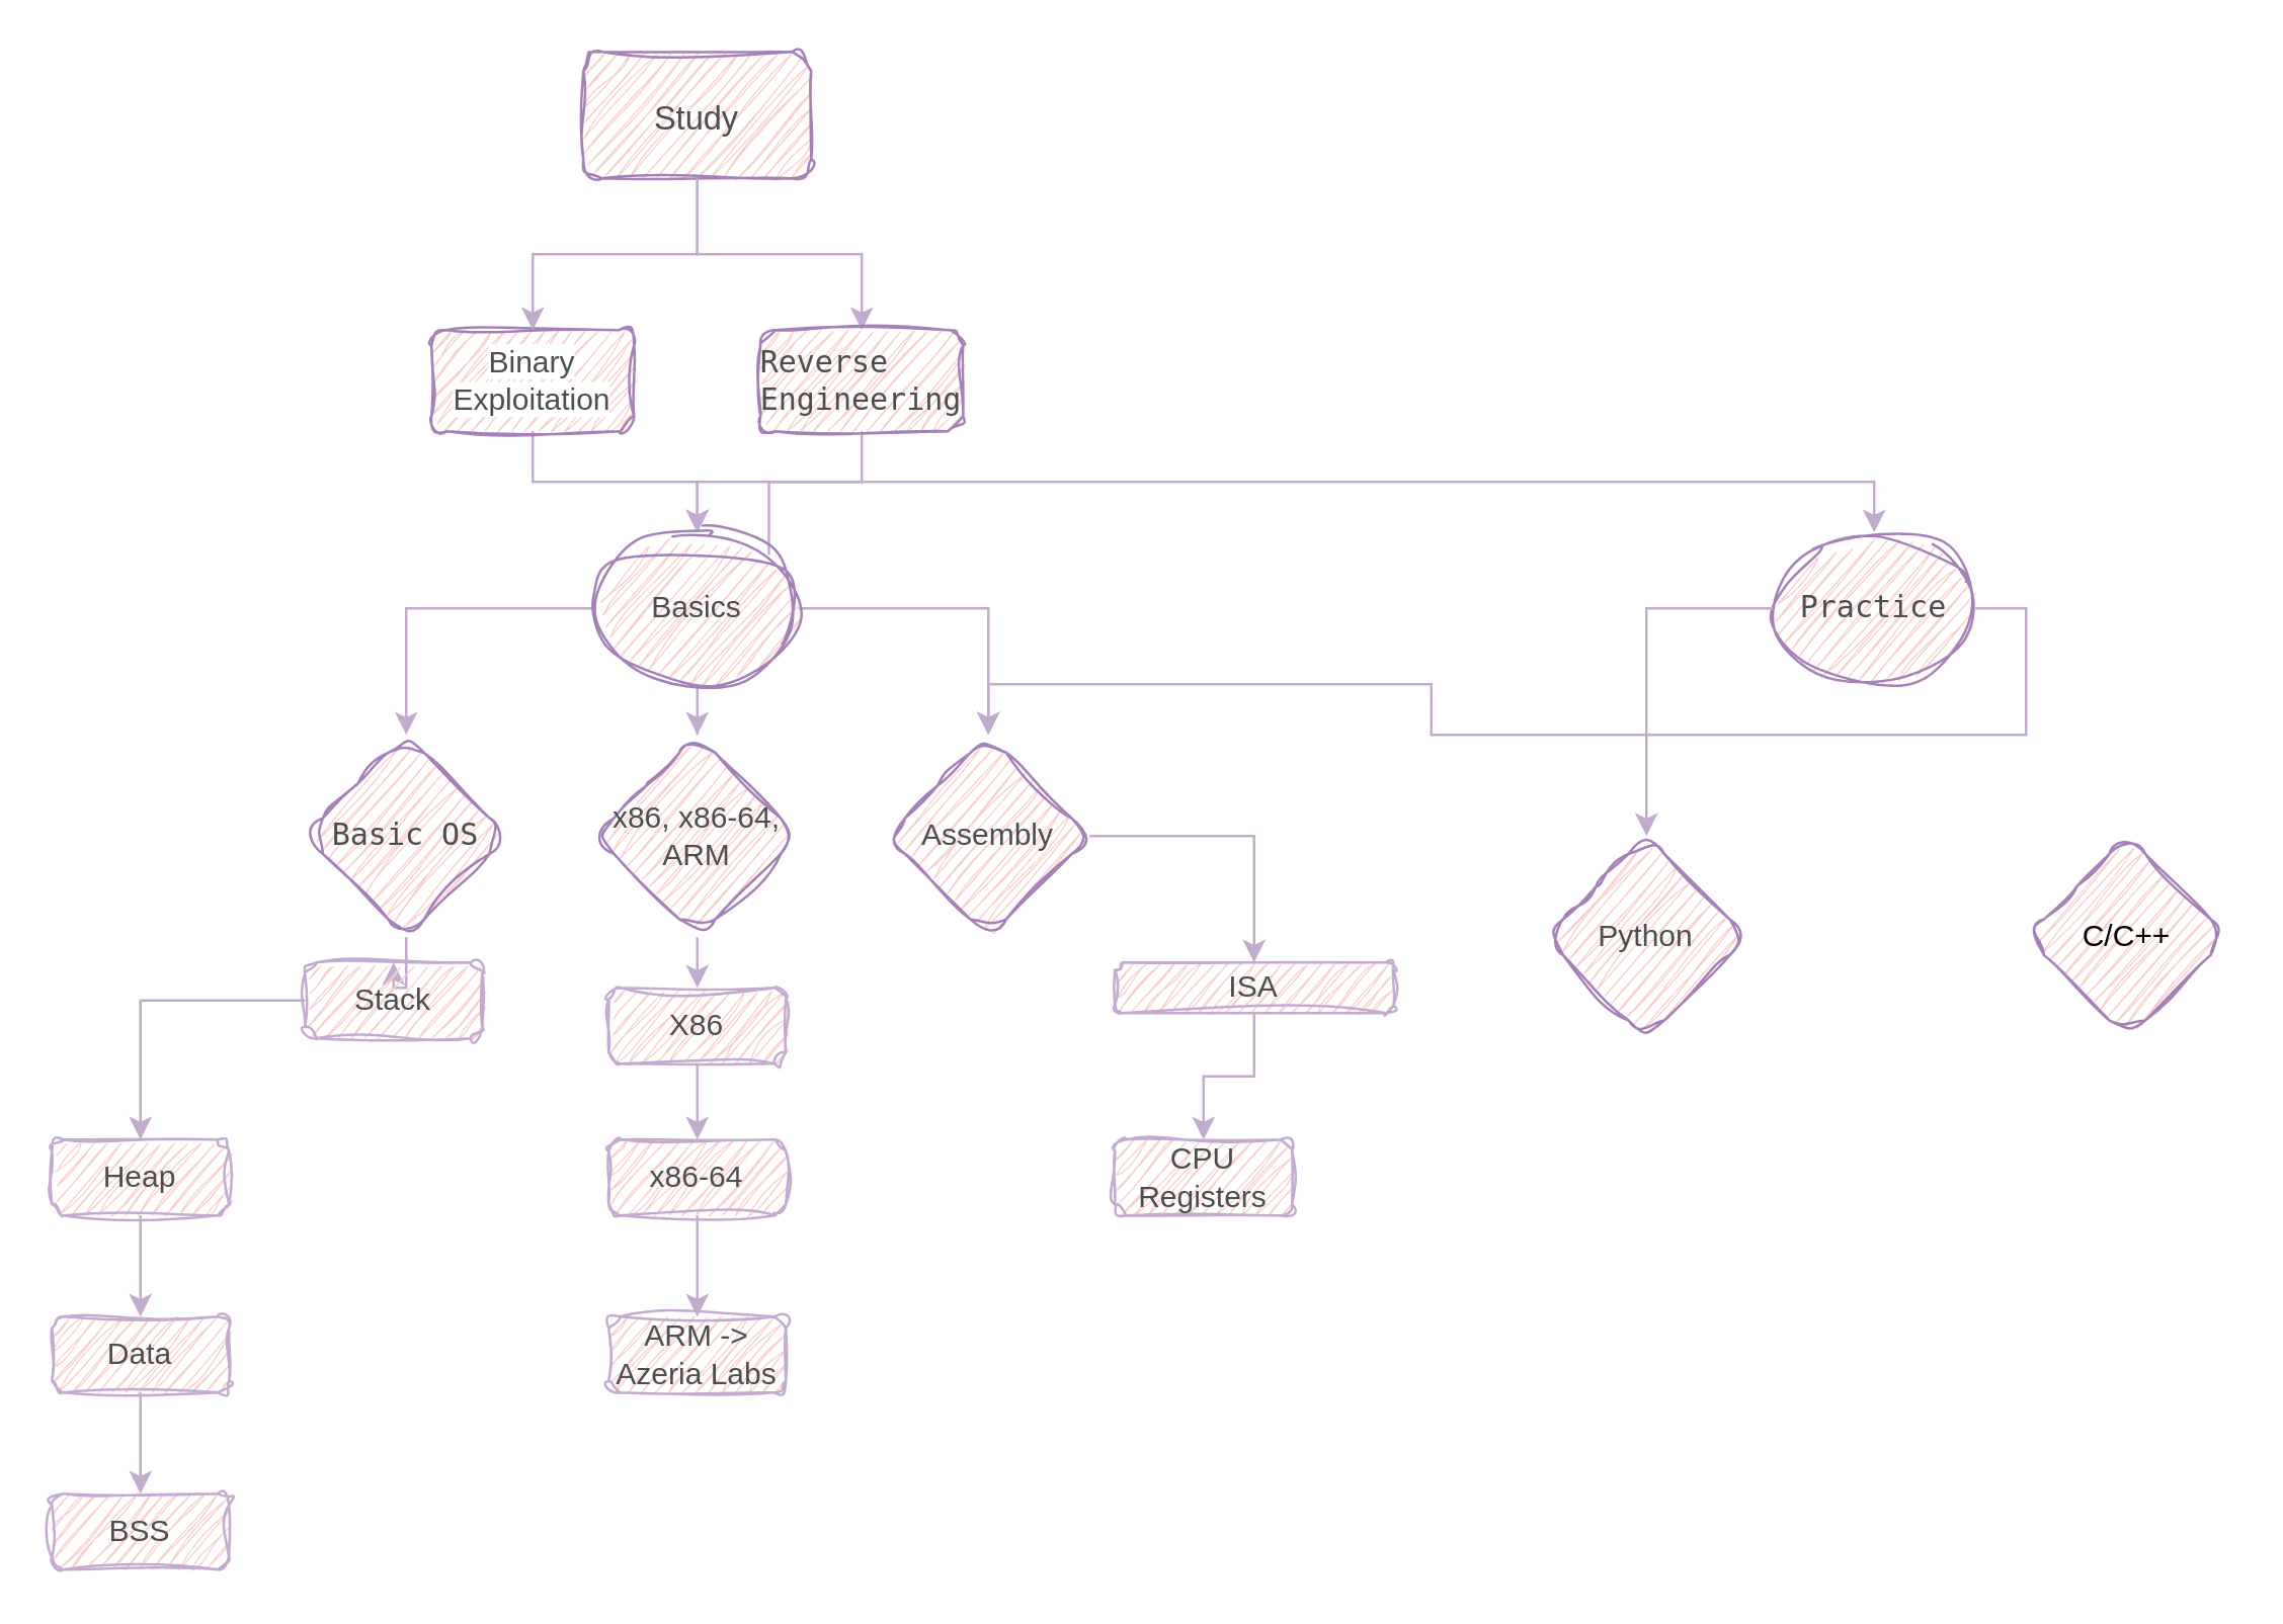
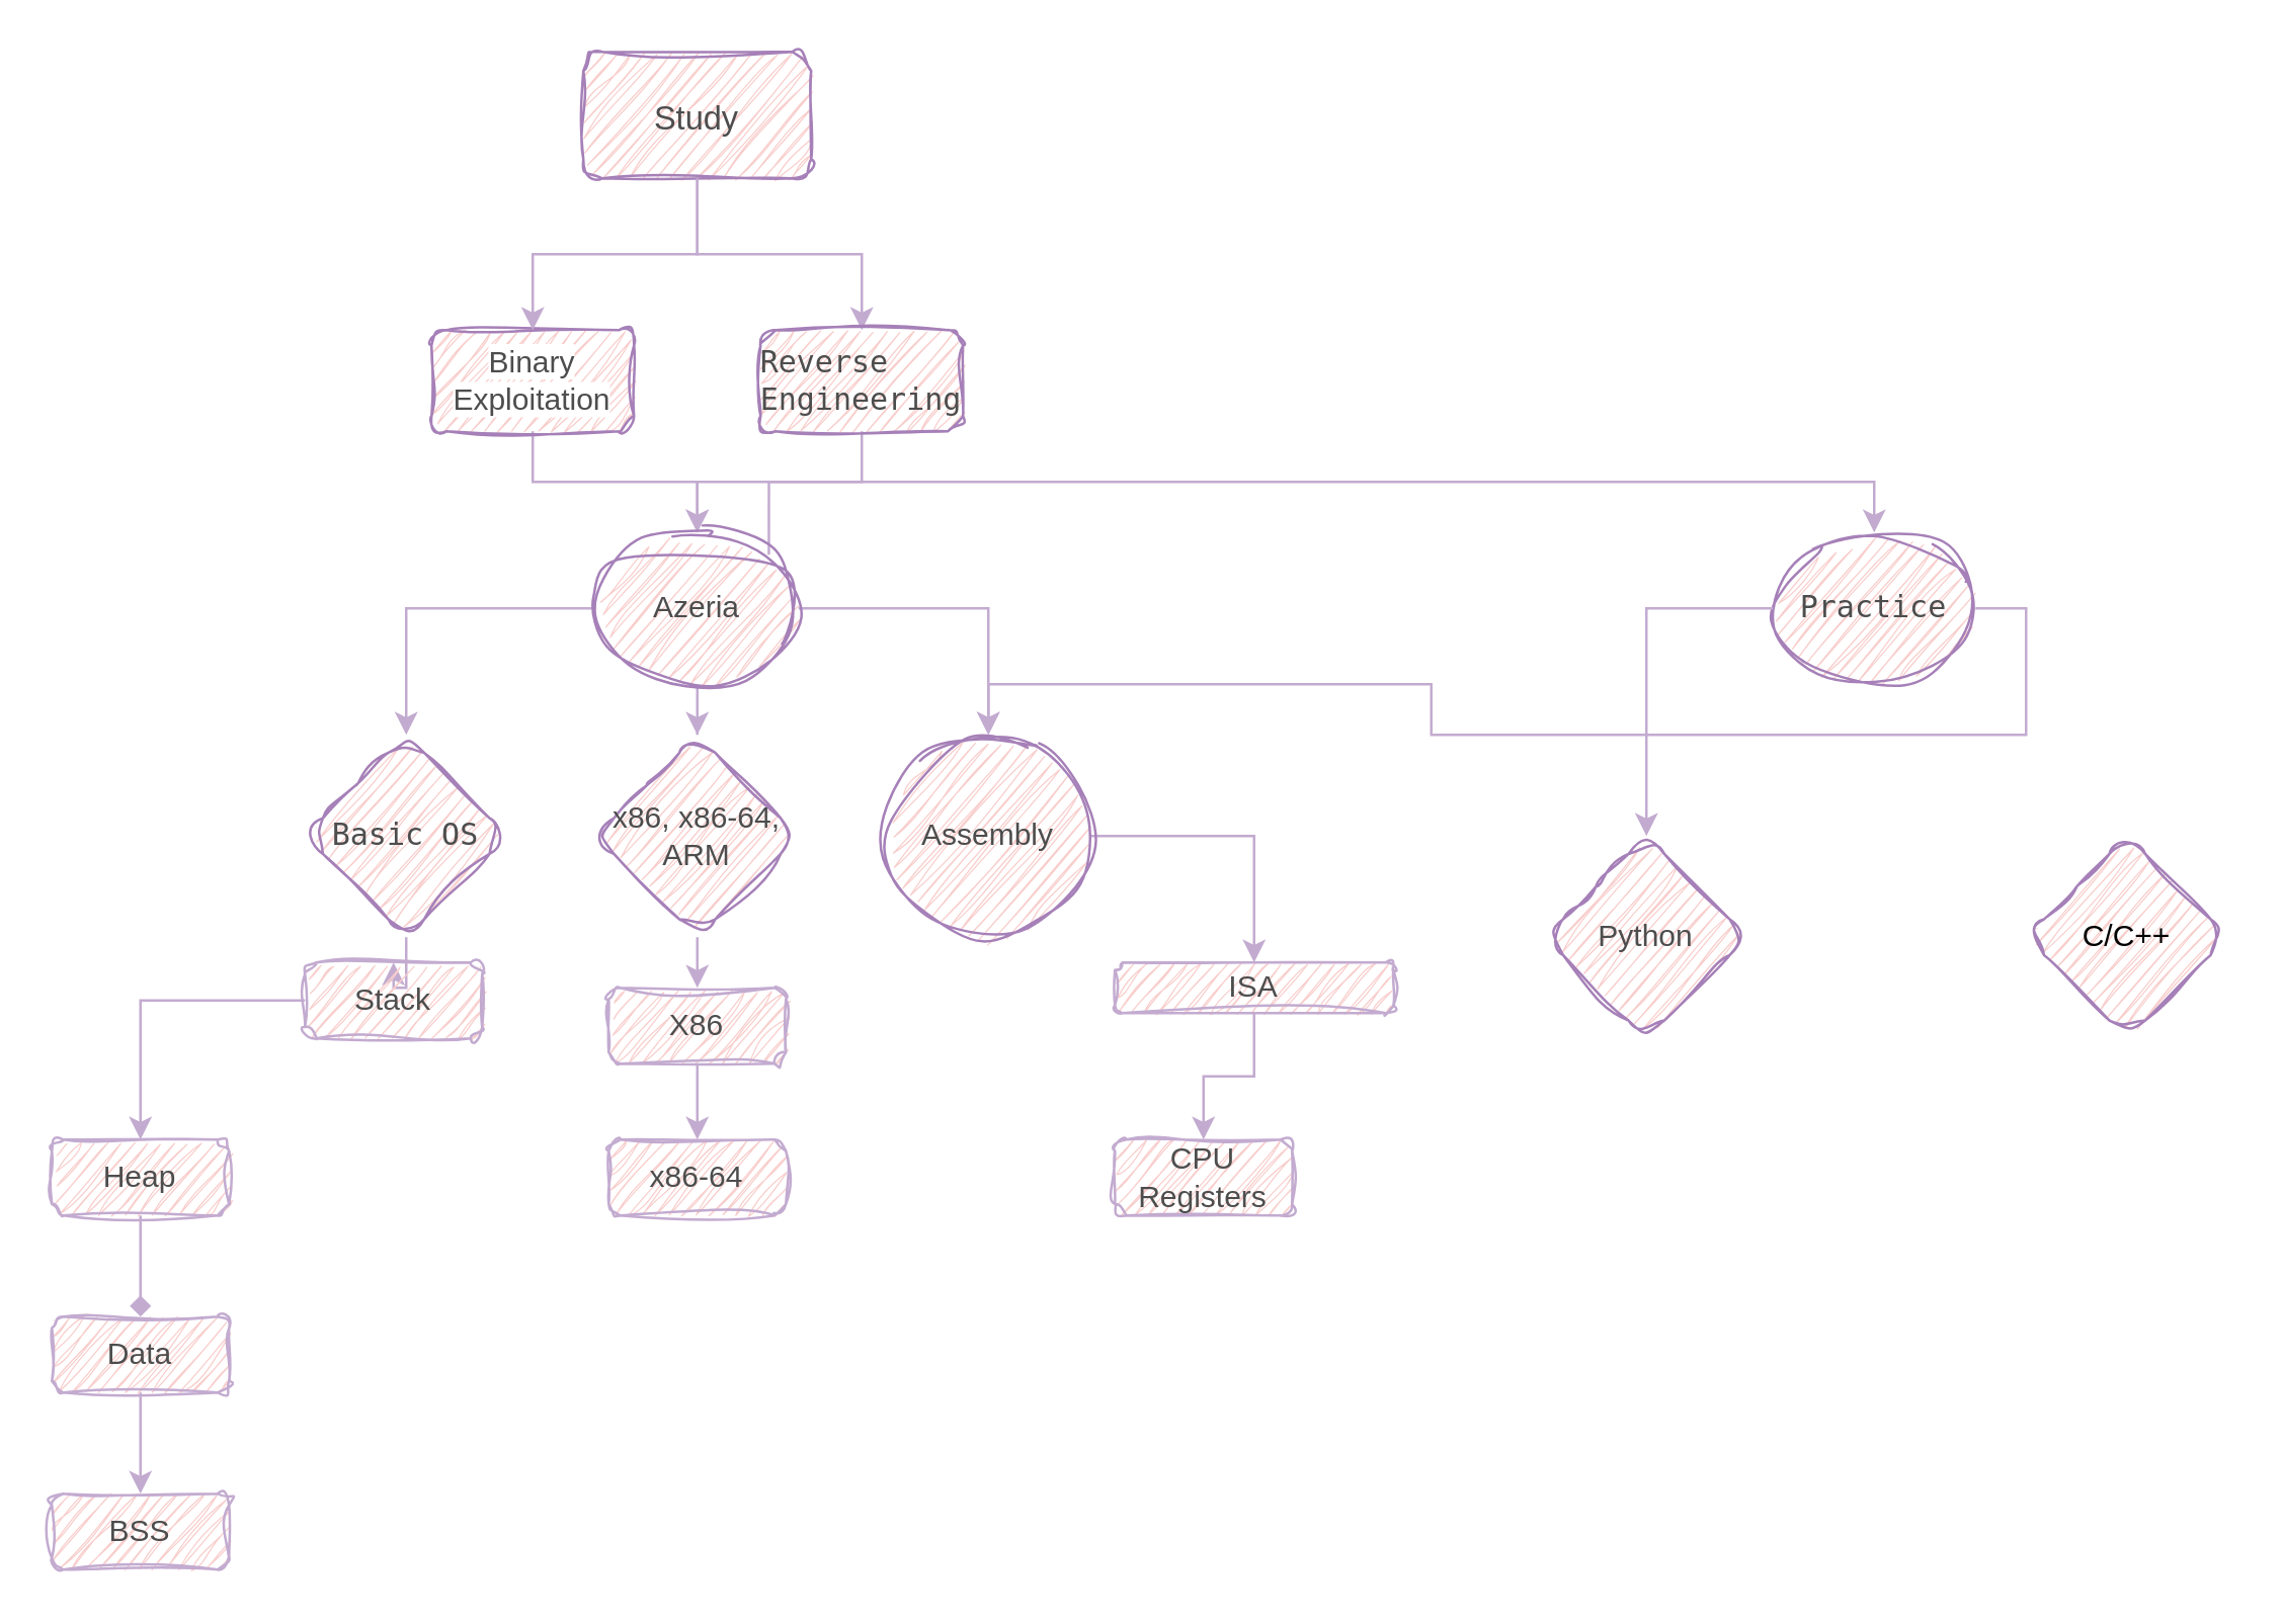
- <mxCell id="13" value="&lt;span style=&quot;color: rgb(77, 77, 77);&quot;&gt;Basics&lt;/span&gt;" style="ellipse;whiteSpace=wrap;html=1;fillColor=#f8cecc;strokeColor=#A680B8;gradientColor=none;rounded=1;glass=0;sketch=1;curveFitting=1;jiggle=2;shadow=0;" vertex="1" parent="1"><mxGeometry x="235" y="210" width="80" height="60" as="geometry" /></mxCell>
+ <mxCell id="13" value="&lt;span style=&quot;color: rgb(77, 77, 77);&quot;&gt;Azeria&lt;/span&gt;" style="ellipse;whiteSpace=wrap;html=1;fillColor=#f8cecc;strokeColor=#A680B8;gradientColor=none;rounded=1;glass=0;sketch=1;curveFitting=1;jiggle=2;shadow=0;" vertex="1" parent="1"><mxGeometry x="235" y="210" width="80" height="60" as="geometry" /></mxCell>
- <mxCell id="18" value="&lt;span style=&quot;color: rgb(77, 77, 77);&quot;&gt;Assembly&lt;/span&gt;" style="rhombus;whiteSpace=wrap;html=1;fillColor=#f8cecc;strokeColor=#A680B8;gradientColor=none;rounded=1;glass=0;sketch=1;curveFitting=1;jiggle=2;shadow=0;" vertex="1" parent="1"><mxGeometry x="350" y="290" width="80" height="80" as="geometry" /></mxCell>
+ <mxCell id="18" value="&lt;span style=&quot;color: rgb(77, 77, 77);&quot;&gt;Assembly&lt;/span&gt;" style="ellipse;whiteSpace=wrap;html=1;fillColor=#f8cecc;strokeColor=#A680B8;gradientColor=none;glass=0;sketch=1;curveFitting=1;jiggle=2;shadow=0;" vertex="1" parent="1"><mxGeometry x="350" y="290" width="80" height="80" as="geometry" /></mxCell>
- <mxCell id="32" style="edgeStyle=orthogonalEdgeStyle;rounded=0;orthogonalLoop=1;jettySize=auto;html=1;exitX=0.5;exitY=1;exitDx=0;exitDy=0;entryX=0.5;entryY=0;entryDx=0;entryDy=0;fontFamily=Helvetica;fontSize=12;fontColor=default;strokeColor=#C3ABD0;" edge="1" parent="1" source="33" target="34"><mxGeometry relative="1" as="geometry" /></mxCell>
- <mxCell id="21" value="" style="edgeStyle=orthogonalEdgeStyle;rounded=0;orthogonalLoop=1;jettySize=auto;html=1;fontFamily=Helvetica;fontSize=12;fontColor=default;strokeColor=#C3ABD0;" edge="1" parent="1" source="22" target="24"><mxGeometry relative="1" as="geometry" /></mxCell>
+ <mxCell id="21" value="" style="edgeStyle=orthogonalEdgeStyle;rounded=0;orthogonalLoop=1;jettySize=auto;html=1;fontFamily=Helvetica;fontSize=12;fontColor=default;strokeColor=#C3ABD0;endArrow=diamond;" edge="1" parent="1" source="22" target="24"><mxGeometry relative="1" as="geometry" /></mxCell>
- <mxCell id="34" value="&lt;span style=&quot;color: rgb(77, 77, 77);&quot;&gt;ARM -&amp;gt; Azeria Labs&lt;/span&gt;" style="whiteSpace=wrap;html=1;fillColor=#f8cecc;strokeColor=#C3ABD0;gradientColor=none;rounded=1;glass=0;sketch=1;curveFitting=1;jiggle=2;shadow=0;" vertex="1" parent="1"><mxGeometry x="240" y="520" width="70" height="30" as="geometry" /></mxCell>
